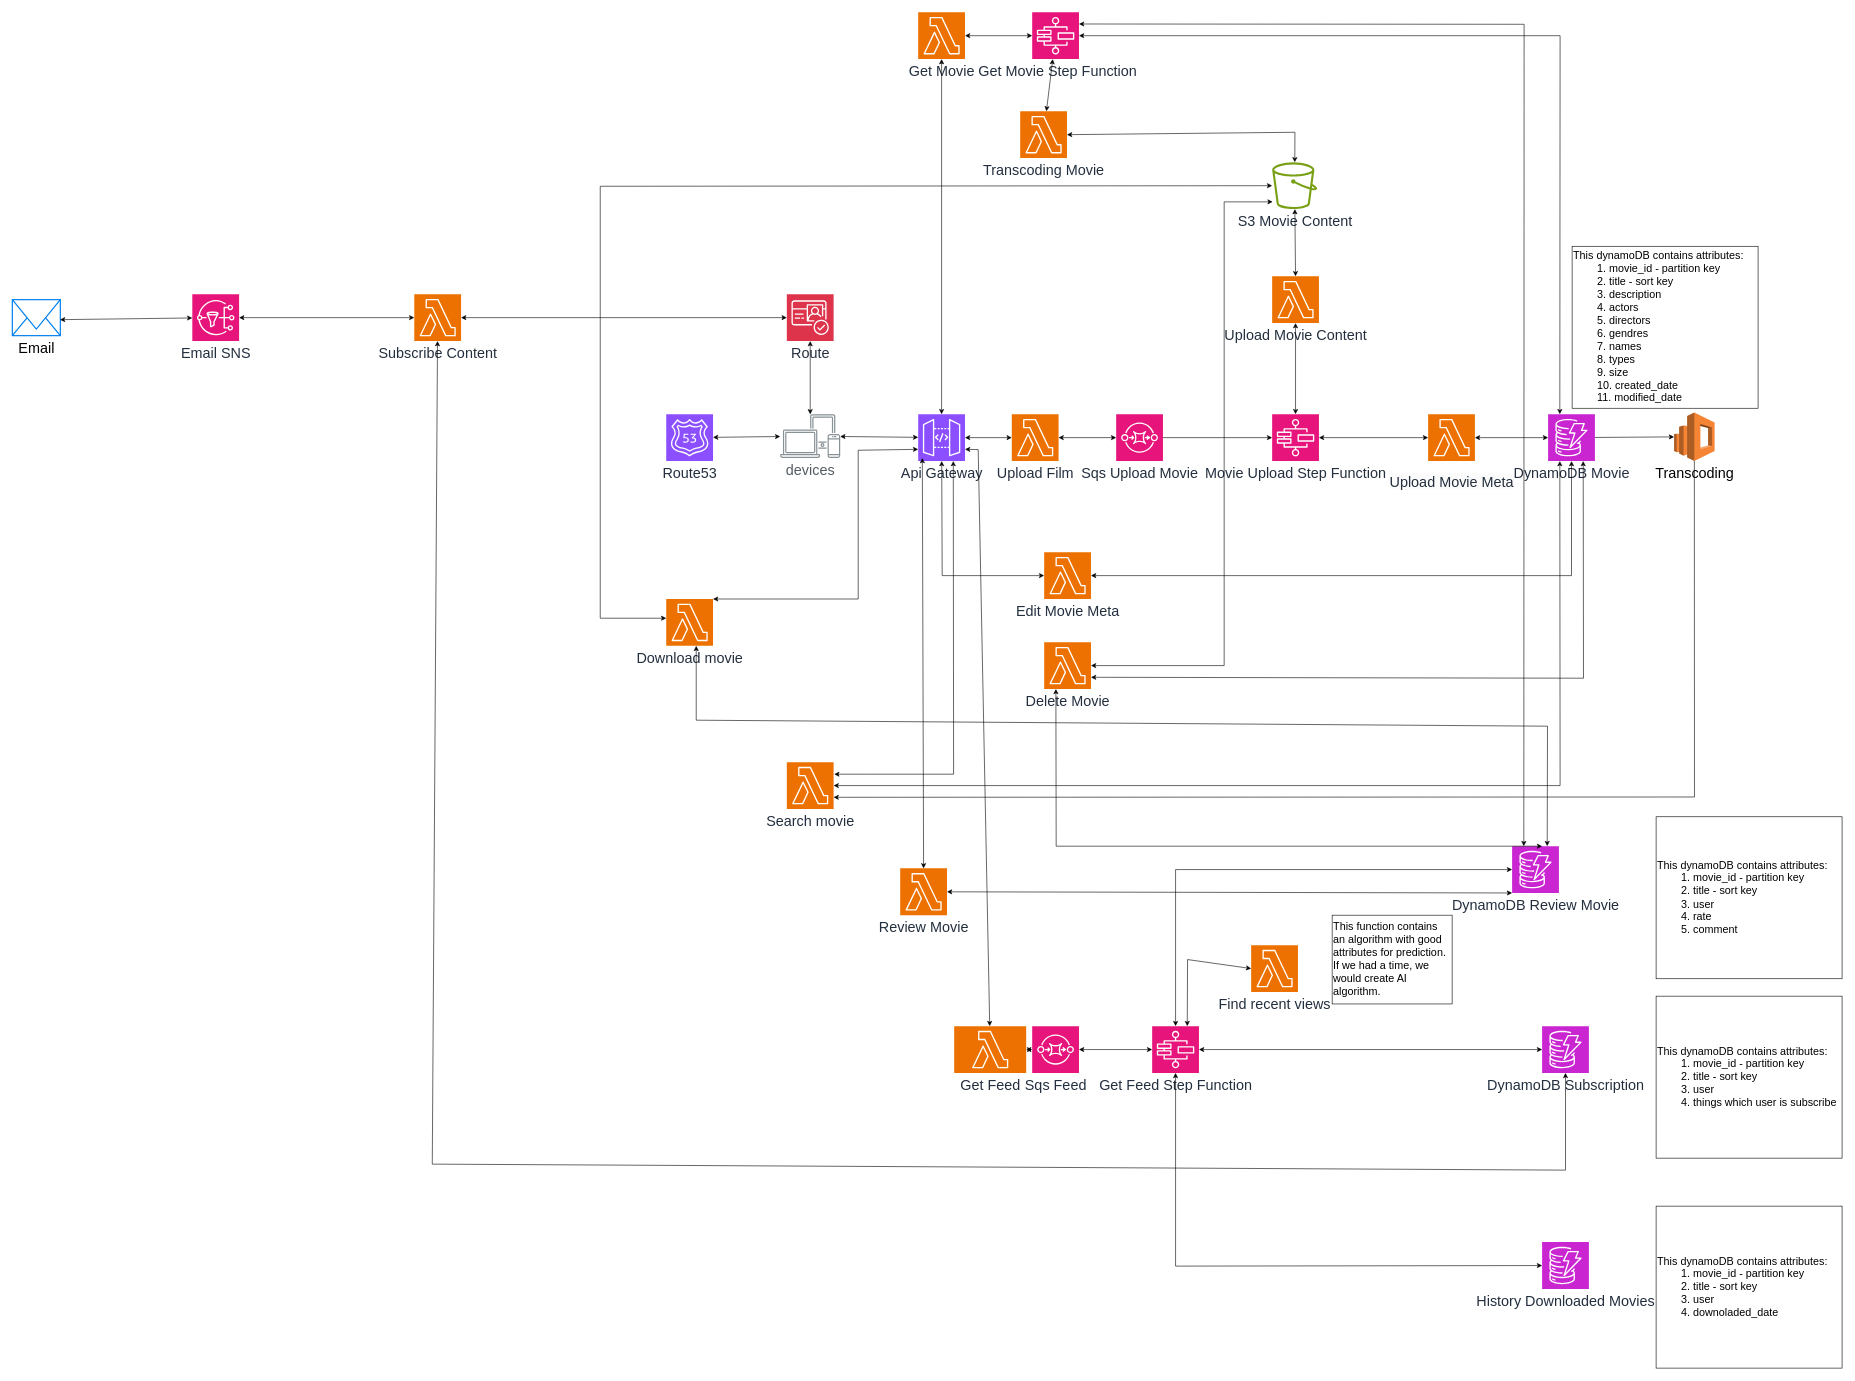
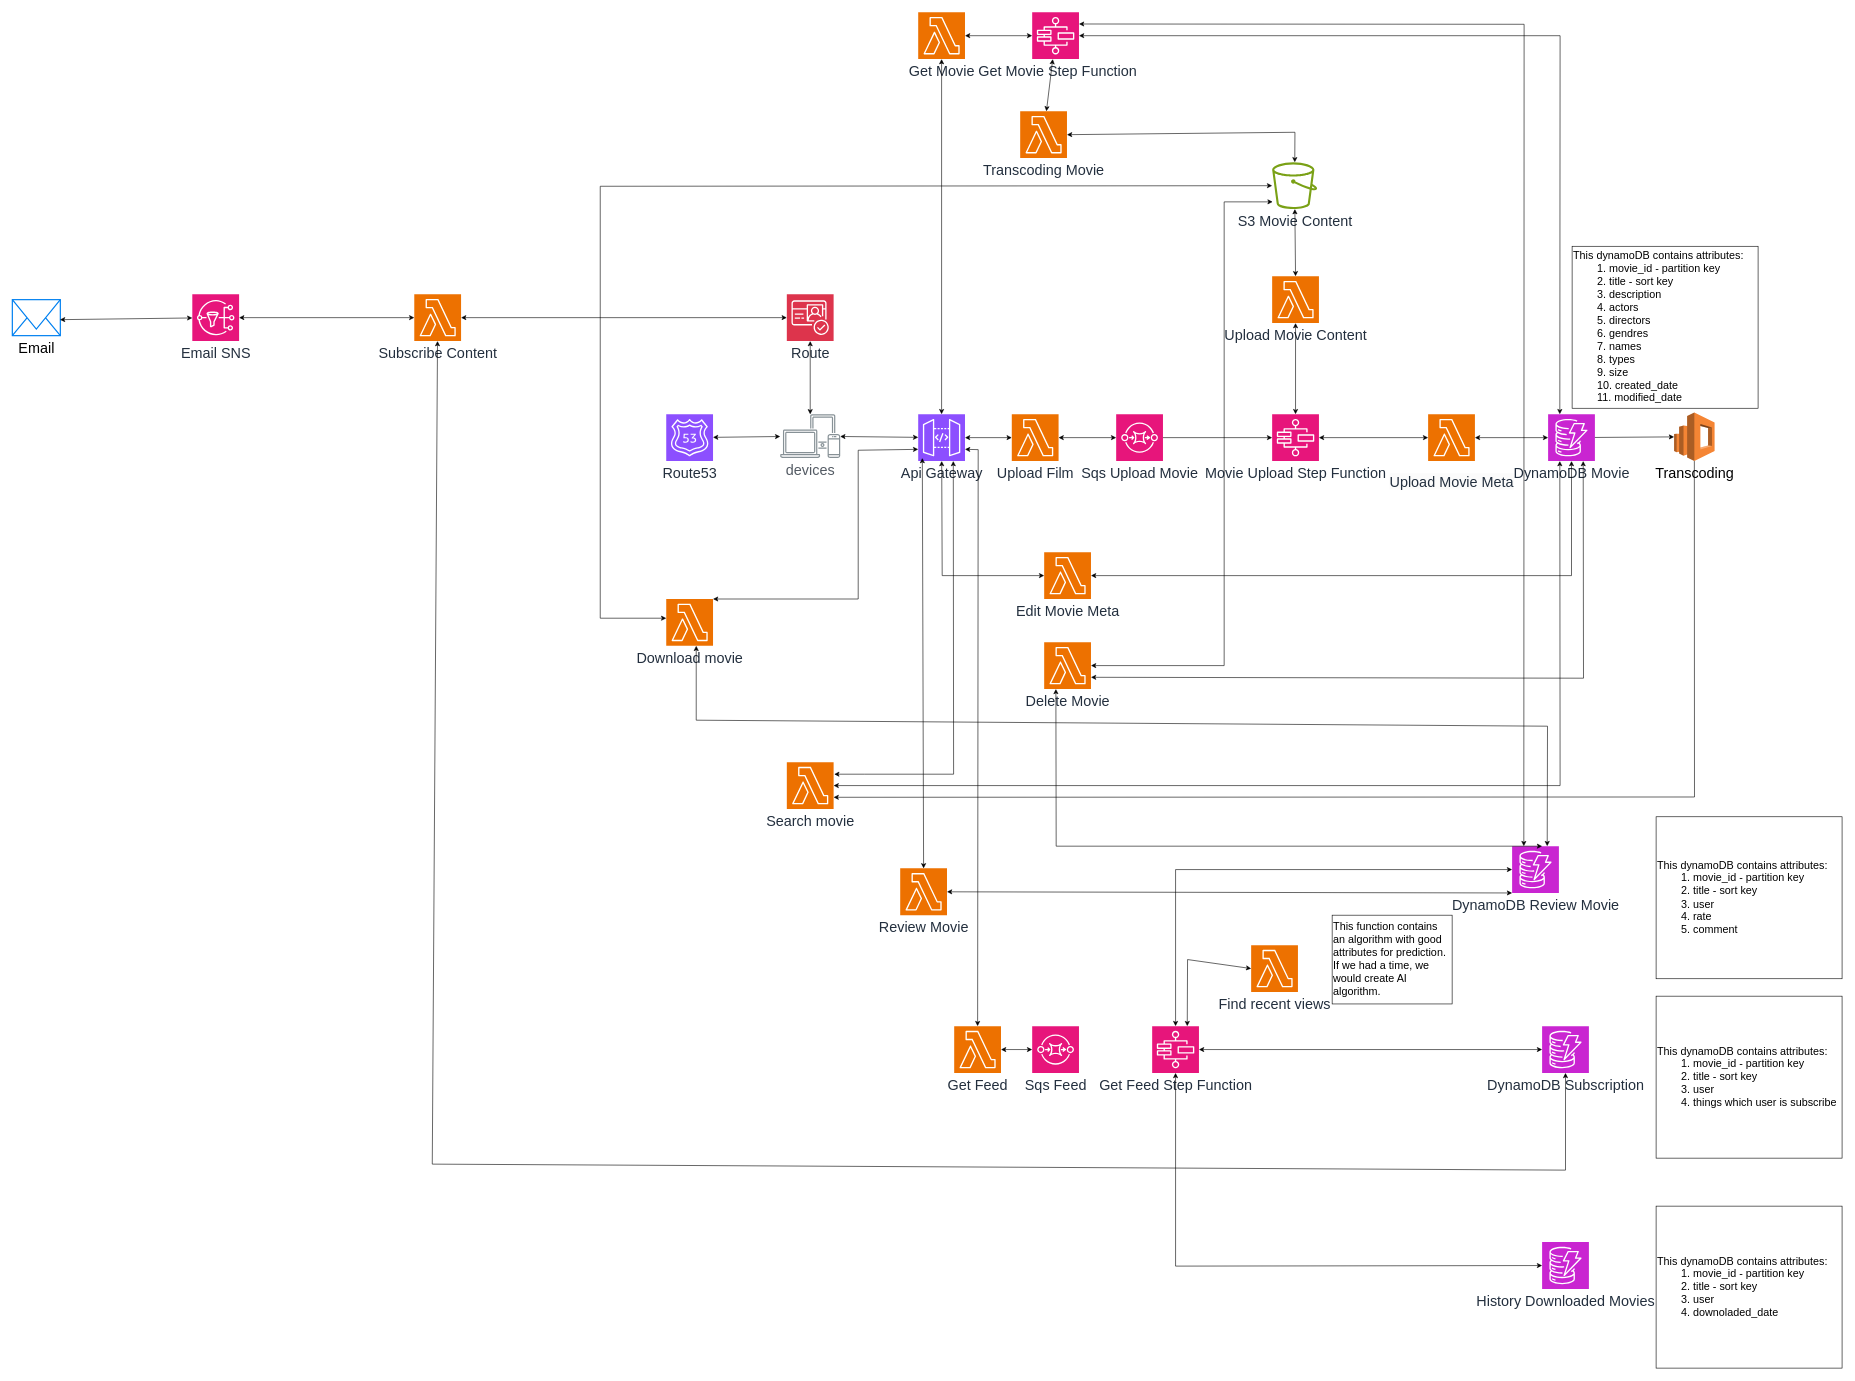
- <mxCell id="42" value="&lt;font style=&quot;font-size: 24px;&quot;&gt;Get Feed&lt;/font&gt;" style="sketch=0;points=[[0,0,0],[0.25,0,0],[0.5,0,0],[0.75,0,0],[1,0,0],[0,1,0],[0.25,1,0],[0.5,1,0],[0.75,1,0],[1,1,0],[0,0.25,0],[0,0.5,0],[0,0.75,0],[1,0.25,0],[1,0.5,0],[1,0.75,0]];outlineConnect=0;fontColor=#232F3E;fillColor=#ED7100;strokeColor=#ffffff;dashed=0;verticalLabelPosition=bottom;verticalAlign=top;align=center;html=1;fontSize=12;fontStyle=0;aspect=fixed;shape=mxgraph.aws4.resourceIcon;resIcon=mxgraph.aws4.lambda;" parent="1" vertex="1"><mxGeometry x="1590" y="1710" width="120" height="78" as="geometry" /></mxCell>
+ <mxCell id="42" value="&lt;font style=&quot;font-size: 24px;&quot;&gt;Get Feed&lt;/font&gt;" style="sketch=0;points=[[0,0,0],[0.25,0,0],[0.5,0,0],[0.75,0,0],[1,0,0],[0,1,0],[0.25,1,0],[0.5,1,0],[0.75,1,0],[1,1,0],[0,0.25,0],[0,0.5,0],[0,0.75,0],[1,0.25,0],[1,0.5,0],[1,0.75,0]];outlineConnect=0;fontColor=#232F3E;fillColor=#ED7100;strokeColor=#ffffff;dashed=0;verticalLabelPosition=bottom;verticalAlign=top;align=center;html=1;fontSize=12;fontStyle=0;aspect=fixed;shape=mxgraph.aws4.resourceIcon;resIcon=mxgraph.aws4.lambda;" parent="1" vertex="1"><mxGeometry x="1590" y="1710" width="78" height="78" as="geometry" /></mxCell>
- <mxCell id="77" value="" style="endArrow=classic;startArrow=classic;html=1;rounded=0;exitX=1;exitY=0.5;exitDx=0;exitDy=0;exitPerimeter=0;" parent="1" source="75" target="44" edge="1"><mxGeometry width="50" height="50" relative="1" as="geometry"><mxPoint x="1830" y="1560" as="sourcePoint" /><mxPoint x="1880" y="1510" as="targetPoint" /></mxGeometry></mxCell>
